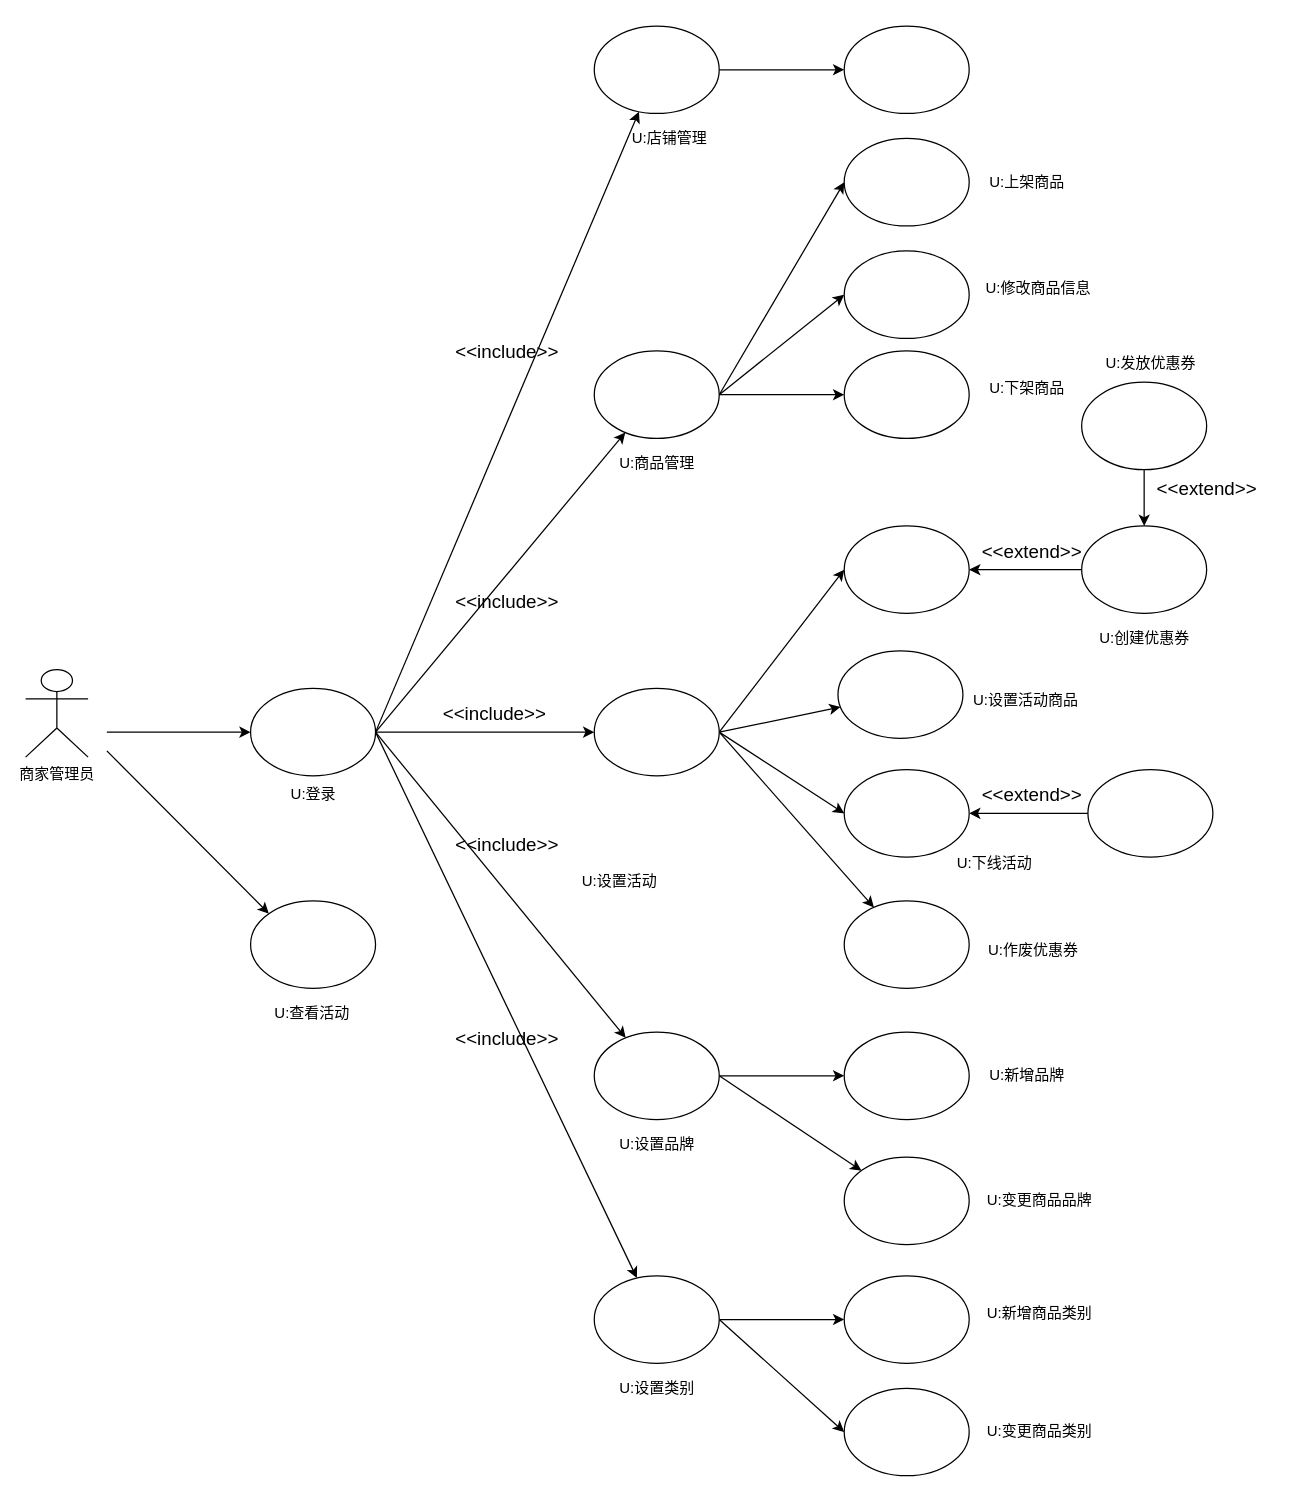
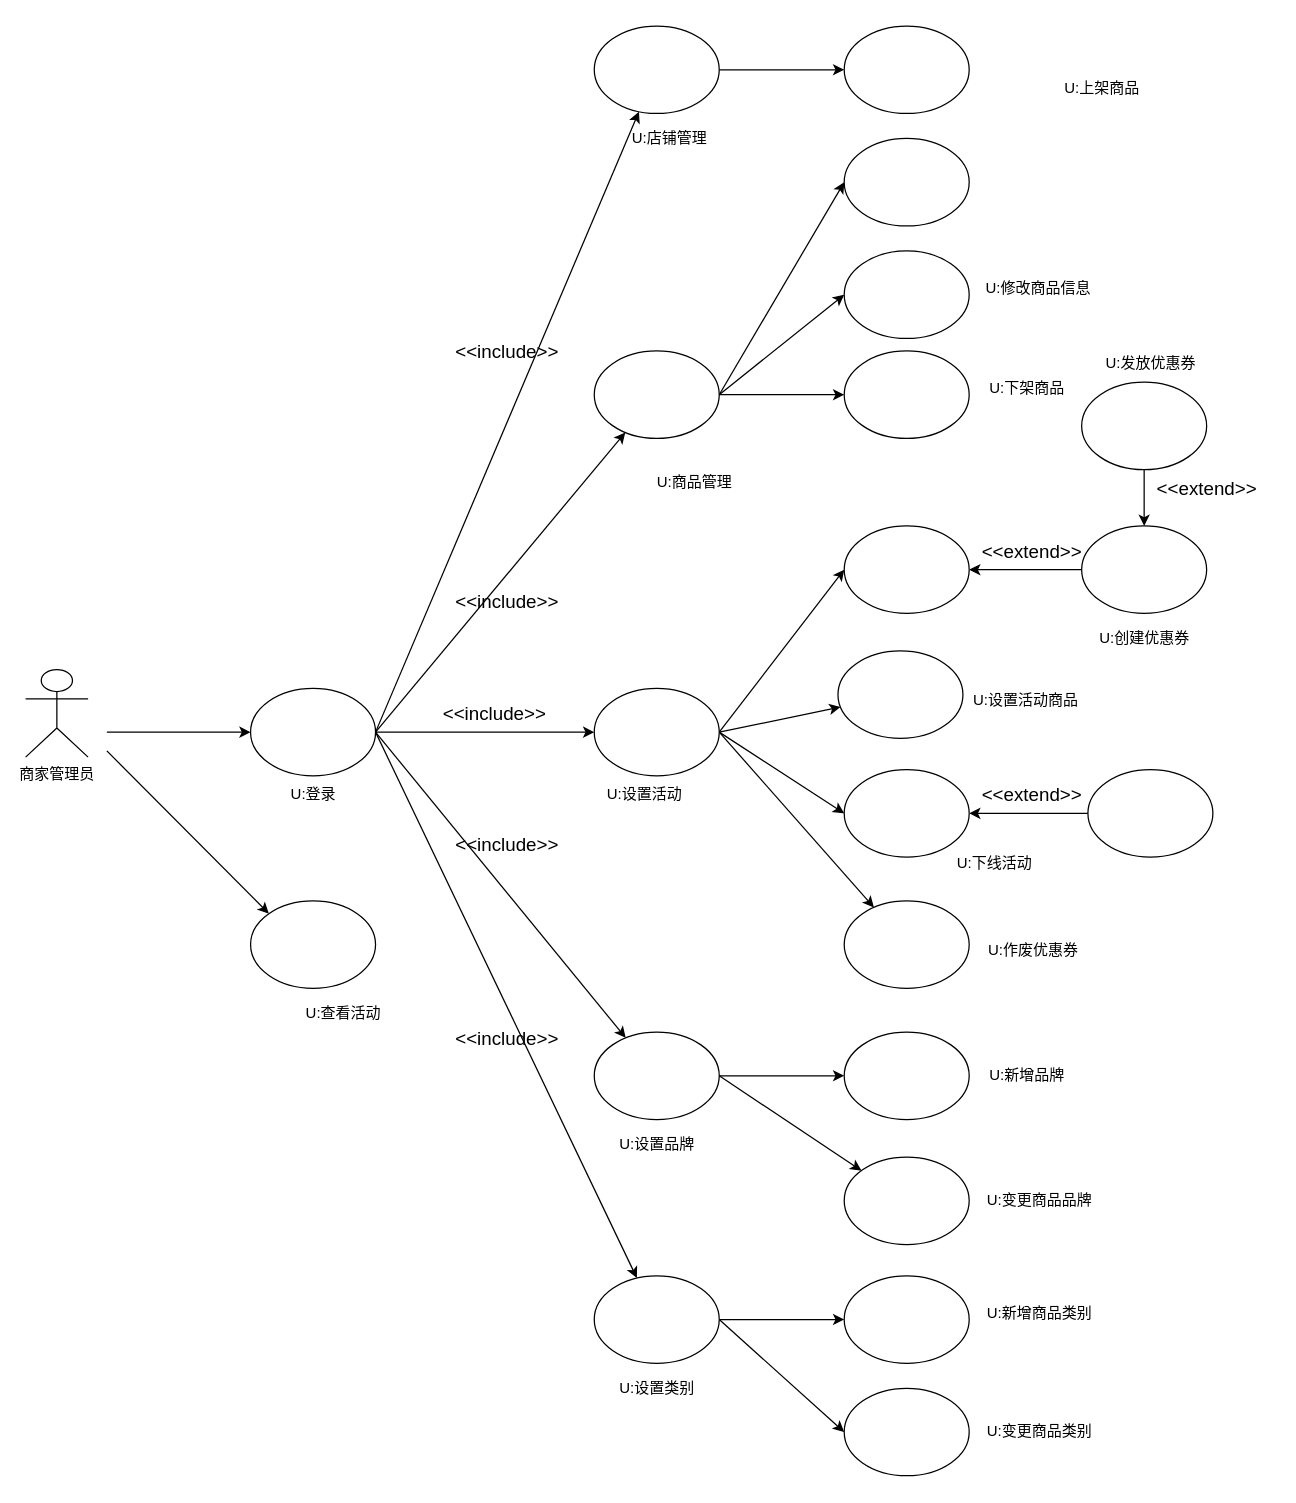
- <mxCell id="67" value="&lt;span&gt;U:上&lt;/span&gt;&lt;span&gt;架商品&lt;/span&gt;" style="text;html=1;align=center;verticalAlign=middle;resizable=0;points=[];autosize=1;" parent="1" vertex="1"><mxGeometry x="781" y="135" width="80" height="20" as="geometry" /></mxCell>
+ <mxCell id="67" value="&lt;span&gt;U:上&lt;/span&gt;&lt;span&gt;架商品&lt;/span&gt;" style="text;html=1;align=center;verticalAlign=middle;resizable=0;points=[];autosize=1;" parent="1" vertex="1"><mxGeometry x="841" y="60" width="80" height="20" as="geometry" /></mxCell>
- <mxCell id="35" value="&lt;span&gt;U:&lt;/span&gt;&lt;span&gt;商品管理&lt;/span&gt;" style="text;html=1;align=center;verticalAlign=middle;resizable=0;points=[];autosize=1;" parent="1" vertex="1"><mxGeometry x="485" y="360" width="80" height="20" as="geometry" /></mxCell>
+ <mxCell id="35" value="&lt;span&gt;U:&lt;/span&gt;&lt;span&gt;商品管理&lt;/span&gt;" style="text;html=1;align=center;verticalAlign=middle;resizable=0;points=[];autosize=1;" parent="1" vertex="1"><mxGeometry x="515" y="375" width="80" height="20" as="geometry" /></mxCell>
- <mxCell id="62" value="&lt;span&gt;U:设置&lt;/span&gt;&lt;span&gt;活动&lt;/span&gt;" style="text;html=1;align=center;verticalAlign=middle;resizable=0;points=[];autosize=1;" parent="1" vertex="1"><mxGeometry x="455" y="695" width="80" height="20" as="geometry" /></mxCell>
+ <mxCell id="62" value="&lt;span&gt;U:设置&lt;/span&gt;&lt;span&gt;活动&lt;/span&gt;" style="text;html=1;align=center;verticalAlign=middle;resizable=0;points=[];autosize=1;" parent="1" vertex="1"><mxGeometry x="475" y="625" width="80" height="20" as="geometry" /></mxCell>
- <mxCell id="47" value="&lt;span&gt;U:查看&lt;/span&gt;&lt;span&gt;活动&lt;/span&gt;" style="text;html=1;align=center;verticalAlign=middle;resizable=0;points=[];autosize=1;" parent="1" vertex="1"><mxGeometry x="209" y="800" width="80" height="20" as="geometry" /></mxCell>
+ <mxCell id="47" value="&lt;span&gt;U:查看&lt;/span&gt;&lt;span&gt;活动&lt;/span&gt;" style="text;html=1;align=center;verticalAlign=middle;resizable=0;points=[];autosize=1;" parent="1" vertex="1"><mxGeometry x="234" y="800" width="80" height="20" as="geometry" /></mxCell>
